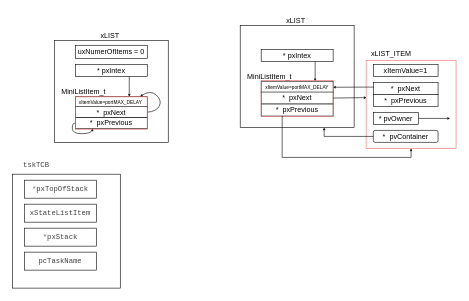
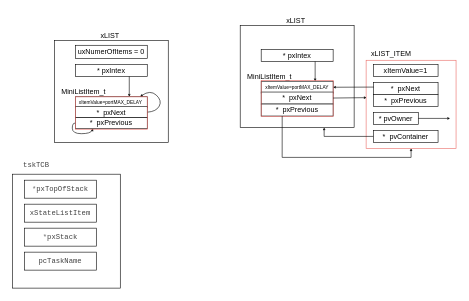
- <mxCell id="17" value="*&amp;nbsp; pvContainer" style="whiteSpace=wrap;html=1;rounded=1;" vertex="1" parent="1"><mxGeometry x="622" y="217" width="108" height="20" as="geometry" /></mxCell>
+ <mxCell id="17" value="*&amp;nbsp; pvContainer" style="rounded=0;whiteSpace=wrap;html=1;" vertex="1" parent="1"><mxGeometry x="622" y="217" width="108" height="20" as="geometry" /></mxCell>
